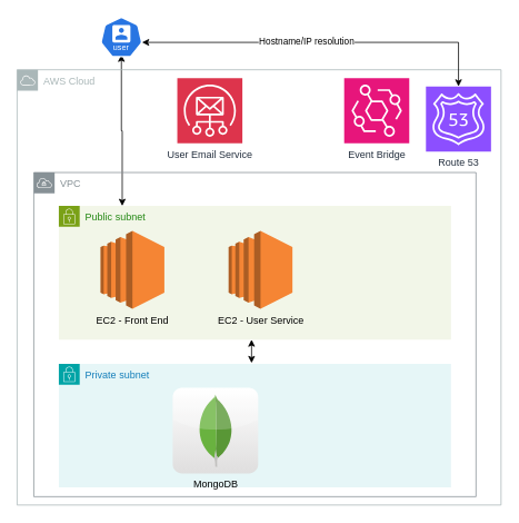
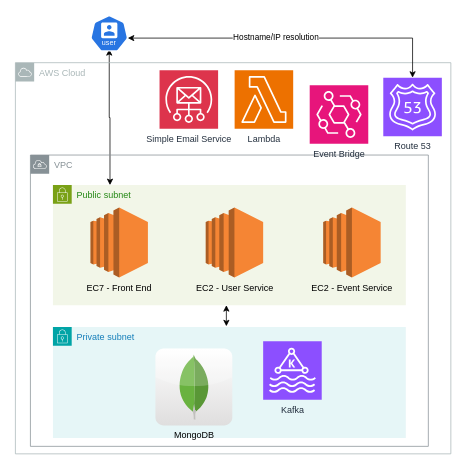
+ <mxCell id="11" value="Lambda" style="sketch=0;points=[[0,0,0],[0.25,0,0],[0.5,0,0],[0.75,0,0],[1,0,0],[0,1,0],[0.25,1,0],[0.5,1,0],[0.75,1,0],[1,1,0],[0,0.25,0],[0,0.5,0],[0,0.75,0],[1,0.25,0],[1,0.5,0],[1,0.75,0]];outlineConnect=0;fontColor=#232F3E;fillColor=#ED7100;strokeColor=#ffffff;dashed=0;verticalLabelPosition=bottom;verticalAlign=top;align=center;html=1;fontSize=12;fontStyle=0;aspect=fixed;shape=mxgraph.aws4.resourceIcon;resIcon=mxgraph.aws4.lambda;" vertex="1" parent="1"><mxGeometry x="312" y="93" width="78" height="78" as="geometry" /></mxCell>
- <mxCell id="14" value="Event Bridge" style="sketch=0;points=[[0,0,0],[0.25,0,0],[0.5,0,0],[0.75,0,0],[1,0,0],[0,1,0],[0.25,1,0],[0.5,1,0],[0.75,1,0],[1,1,0],[0,0.25,0],[0,0.5,0],[0,0.75,0],[1,0.25,0],[1,0.5,0],[1,0.75,0]];outlineConnect=0;fontColor=#232F3E;fillColor=#E7157B;strokeColor=#ffffff;dashed=0;verticalLabelPosition=bottom;verticalAlign=top;align=center;html=1;fontSize=12;fontStyle=0;aspect=fixed;shape=mxgraph.aws4.resourceIcon;resIcon=mxgraph.aws4.eventbridge;" vertex="1" parent="1"><mxGeometry x="412" y="93" width="78" height="78" as="geometry" /></mxCell>
+ <mxCell id="14" value="Event Bridge" style="sketch=0;points=[[0,0,0],[0.25,0,0],[0.5,0,0],[0.75,0,0],[1,0,0],[0,1,0],[0.25,1,0],[0.5,1,0],[0.75,1,0],[1,1,0],[0,0.25,0],[0,0.5,0],[0,0.75,0],[1,0.25,0],[1,0.5,0],[1,0.75,0]];outlineConnect=0;fontColor=#232F3E;fillColor=#E7157B;strokeColor=#ffffff;dashed=0;verticalLabelPosition=bottom;verticalAlign=top;align=center;html=1;fontSize=12;fontStyle=0;aspect=fixed;shape=mxgraph.aws4.resourceIcon;resIcon=mxgraph.aws4.eventbridge;" vertex="1" parent="1"><mxGeometry x="412" y="113" width="78" height="78" as="geometry" /></mxCell>
- <mxCell id="13" value="User Email Service" style="sketch=0;points=[[0,0,0],[0.25,0,0],[0.5,0,0],[0.75,0,0],[1,0,0],[0,1,0],[0.25,1,0],[0.5,1,0],[0.75,1,0],[1,1,0],[0,0.25,0],[0,0.5,0],[0,0.75,0],[1,0.25,0],[1,0.5,0],[1,0.75,0]];outlineConnect=0;fontColor=#232F3E;fillColor=#DD344C;strokeColor=#ffffff;dashed=0;verticalLabelPosition=bottom;verticalAlign=top;align=center;html=1;fontSize=12;fontStyle=0;aspect=fixed;shape=mxgraph.aws4.resourceIcon;resIcon=mxgraph.aws4.simple_email_service;" vertex="1" parent="1"><mxGeometry x="212" y="93" width="78" height="78" as="geometry" /></mxCell>
+ <mxCell id="13" value="Simple Email Service" style="sketch=0;points=[[0,0,0],[0.25,0,0],[0.5,0,0],[0.75,0,0],[1,0,0],[0,1,0],[0.25,1,0],[0.5,1,0],[0.75,1,0],[1,1,0],[0,0.25,0],[0,0.5,0],[0,0.75,0],[1,0.25,0],[1,0.5,0],[1,0.75,0]];outlineConnect=0;fontColor=#232F3E;fillColor=#DD344C;strokeColor=#ffffff;dashed=0;verticalLabelPosition=bottom;verticalAlign=top;align=center;html=1;fontSize=12;fontStyle=0;aspect=fixed;shape=mxgraph.aws4.resourceIcon;resIcon=mxgraph.aws4.simple_email_service;" vertex="1" parent="1"><mxGeometry x="212" y="93" width="78" height="78" as="geometry" /></mxCell>
+ <mxCell id="8" value="EC2 - Event Service" style="outlineConnect=0;dashed=0;verticalLabelPosition=bottom;verticalAlign=top;align=center;html=1;shape=mxgraph.aws3.ec2;fillColor=#F58534;gradientColor=none;" vertex="1" parent="5"><mxGeometry x="360" y="30" width="76.5" height="93" as="geometry" /></mxCell>
- <mxCell id="7" value="EC2 - Front End" style="outlineConnect=0;dashed=0;verticalLabelPosition=bottom;verticalAlign=top;align=center;html=1;shape=mxgraph.aws3.ec2;fillColor=#F58534;gradientColor=none;" vertex="1" parent="5"><mxGeometry x="50" y="30" width="76.5" height="93" as="geometry" /></mxCell>
+ <mxCell id="7" value="EC7 - Front End" style="outlineConnect=0;dashed=0;verticalLabelPosition=bottom;verticalAlign=top;align=center;html=1;shape=mxgraph.aws3.ec2;fillColor=#F58534;gradientColor=none;" vertex="1" parent="5"><mxGeometry x="50" y="30" width="76.5" height="93" as="geometry" /></mxCell>
+ <mxCell id="19" value="Kafka" style="sketch=0;points=[[0,0,0],[0.25,0,0],[0.5,0,0],[0.75,0,0],[1,0,0],[0,1,0],[0.25,1,0],[0.5,1,0],[0.75,1,0],[1,1,0],[0,0.25,0],[0,0.5,0],[0,0.75,0],[1,0.25,0],[1,0.5,0],[1,0.75,0]];outlineConnect=0;fontColor=#232F3E;fillColor=#8C4FFF;strokeColor=#ffffff;dashed=0;verticalLabelPosition=bottom;verticalAlign=top;align=center;html=1;fontSize=12;fontStyle=0;aspect=fixed;shape=mxgraph.aws4.resourceIcon;resIcon=mxgraph.aws4.managed_streaming_for_kafka;" vertex="1" parent="1"><mxGeometry x="350" y="454" width="78" height="78" as="geometry" /></mxCell>
